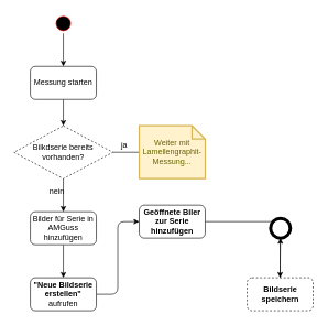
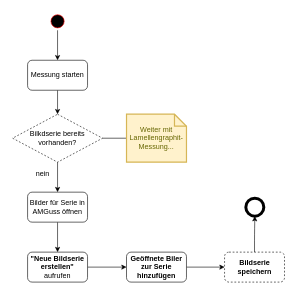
- <mxCell id="12" value="ja" style="text;html=1;align=center;verticalAlign=middle;resizable=0;points=[];autosize=1;strokeColor=none;" vertex="1" parent="1"><mxGeometry x="177" y="209" width="20" height="20" as="geometry" /></mxCell>
- <mxCell id="11" value="nein" style="text;html=1;align=center;verticalAlign=middle;resizable=0;points=[];autosize=1;strokeColor=none;" vertex="1" parent="1"><mxGeometry x="65" y="280" width="40" height="20" as="geometry" /></mxCell>
+ <mxCell id="11" value="nein" style="text;html=1;align=center;verticalAlign=middle;resizable=0;points=[];autosize=1;strokeColor=none;" vertex="1" parent="1"><mxGeometry x="50" y="280" width="40" height="20" as="geometry" /></mxCell>
- <mxCell id="17" value="&lt;b&gt;Geöffnete Biler zur Serie hinzufügen&lt;/b&gt;" style="rounded=1;whiteSpace=wrap;html=1;sketch=0;" vertex="1" parent="1"><mxGeometry x="210" y="310" width="100" height="50" as="geometry" /></mxCell>
+ <mxCell id="17" value="&lt;b&gt;Geöffnete Biler zur Serie hinzufügen&lt;/b&gt;" style="rounded=1;whiteSpace=wrap;html=1;sketch=0;" vertex="1" parent="1"><mxGeometry x="210" y="420" width="100" height="50" as="geometry" /></mxCell>
- <mxCell id="15" value="&lt;span&gt;Bilder für Serie in AMGuss hinzufügen&lt;/span&gt;" style="rounded=1;whiteSpace=wrap;html=1;sketch=0;fontStyle=0" vertex="1" parent="1"><mxGeometry x="45" y="320" width="100" height="50" as="geometry" /></mxCell>
+ <mxCell id="15" value="&lt;span&gt;Bilder für Serie in AMGuss öffnen&lt;/span&gt;" style="rounded=1;whiteSpace=wrap;html=1;sketch=0;fontStyle=0" vertex="1" parent="1"><mxGeometry x="45" y="320" width="100" height="50" as="geometry" /></mxCell>
